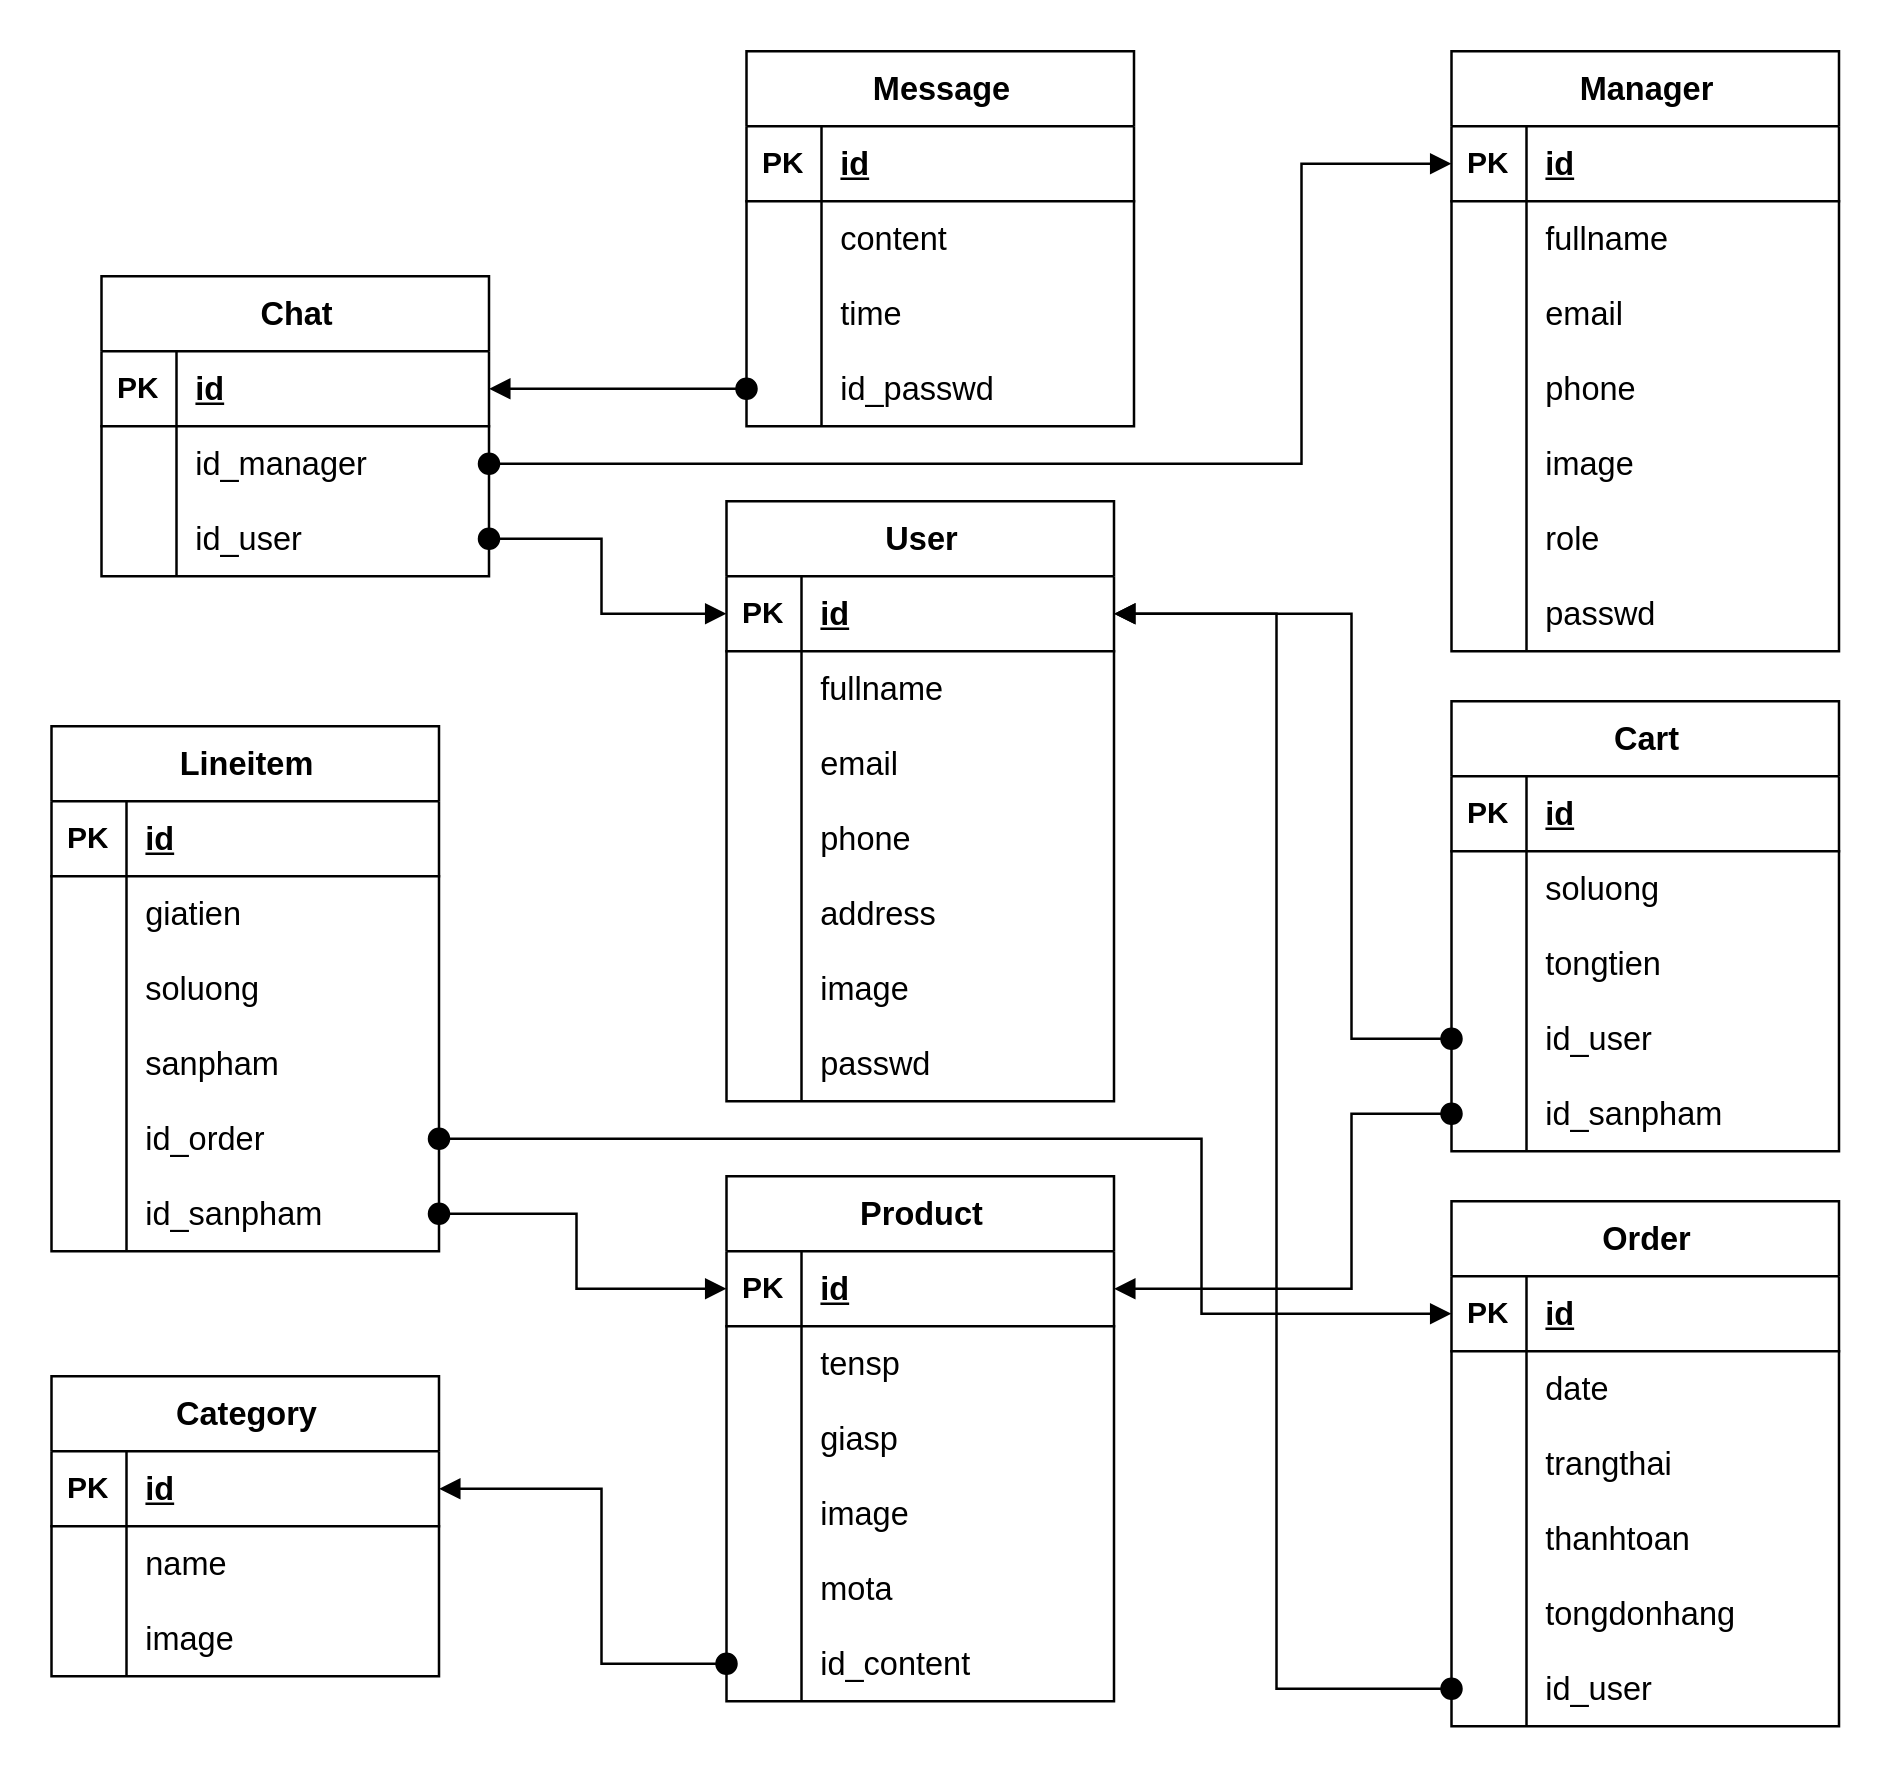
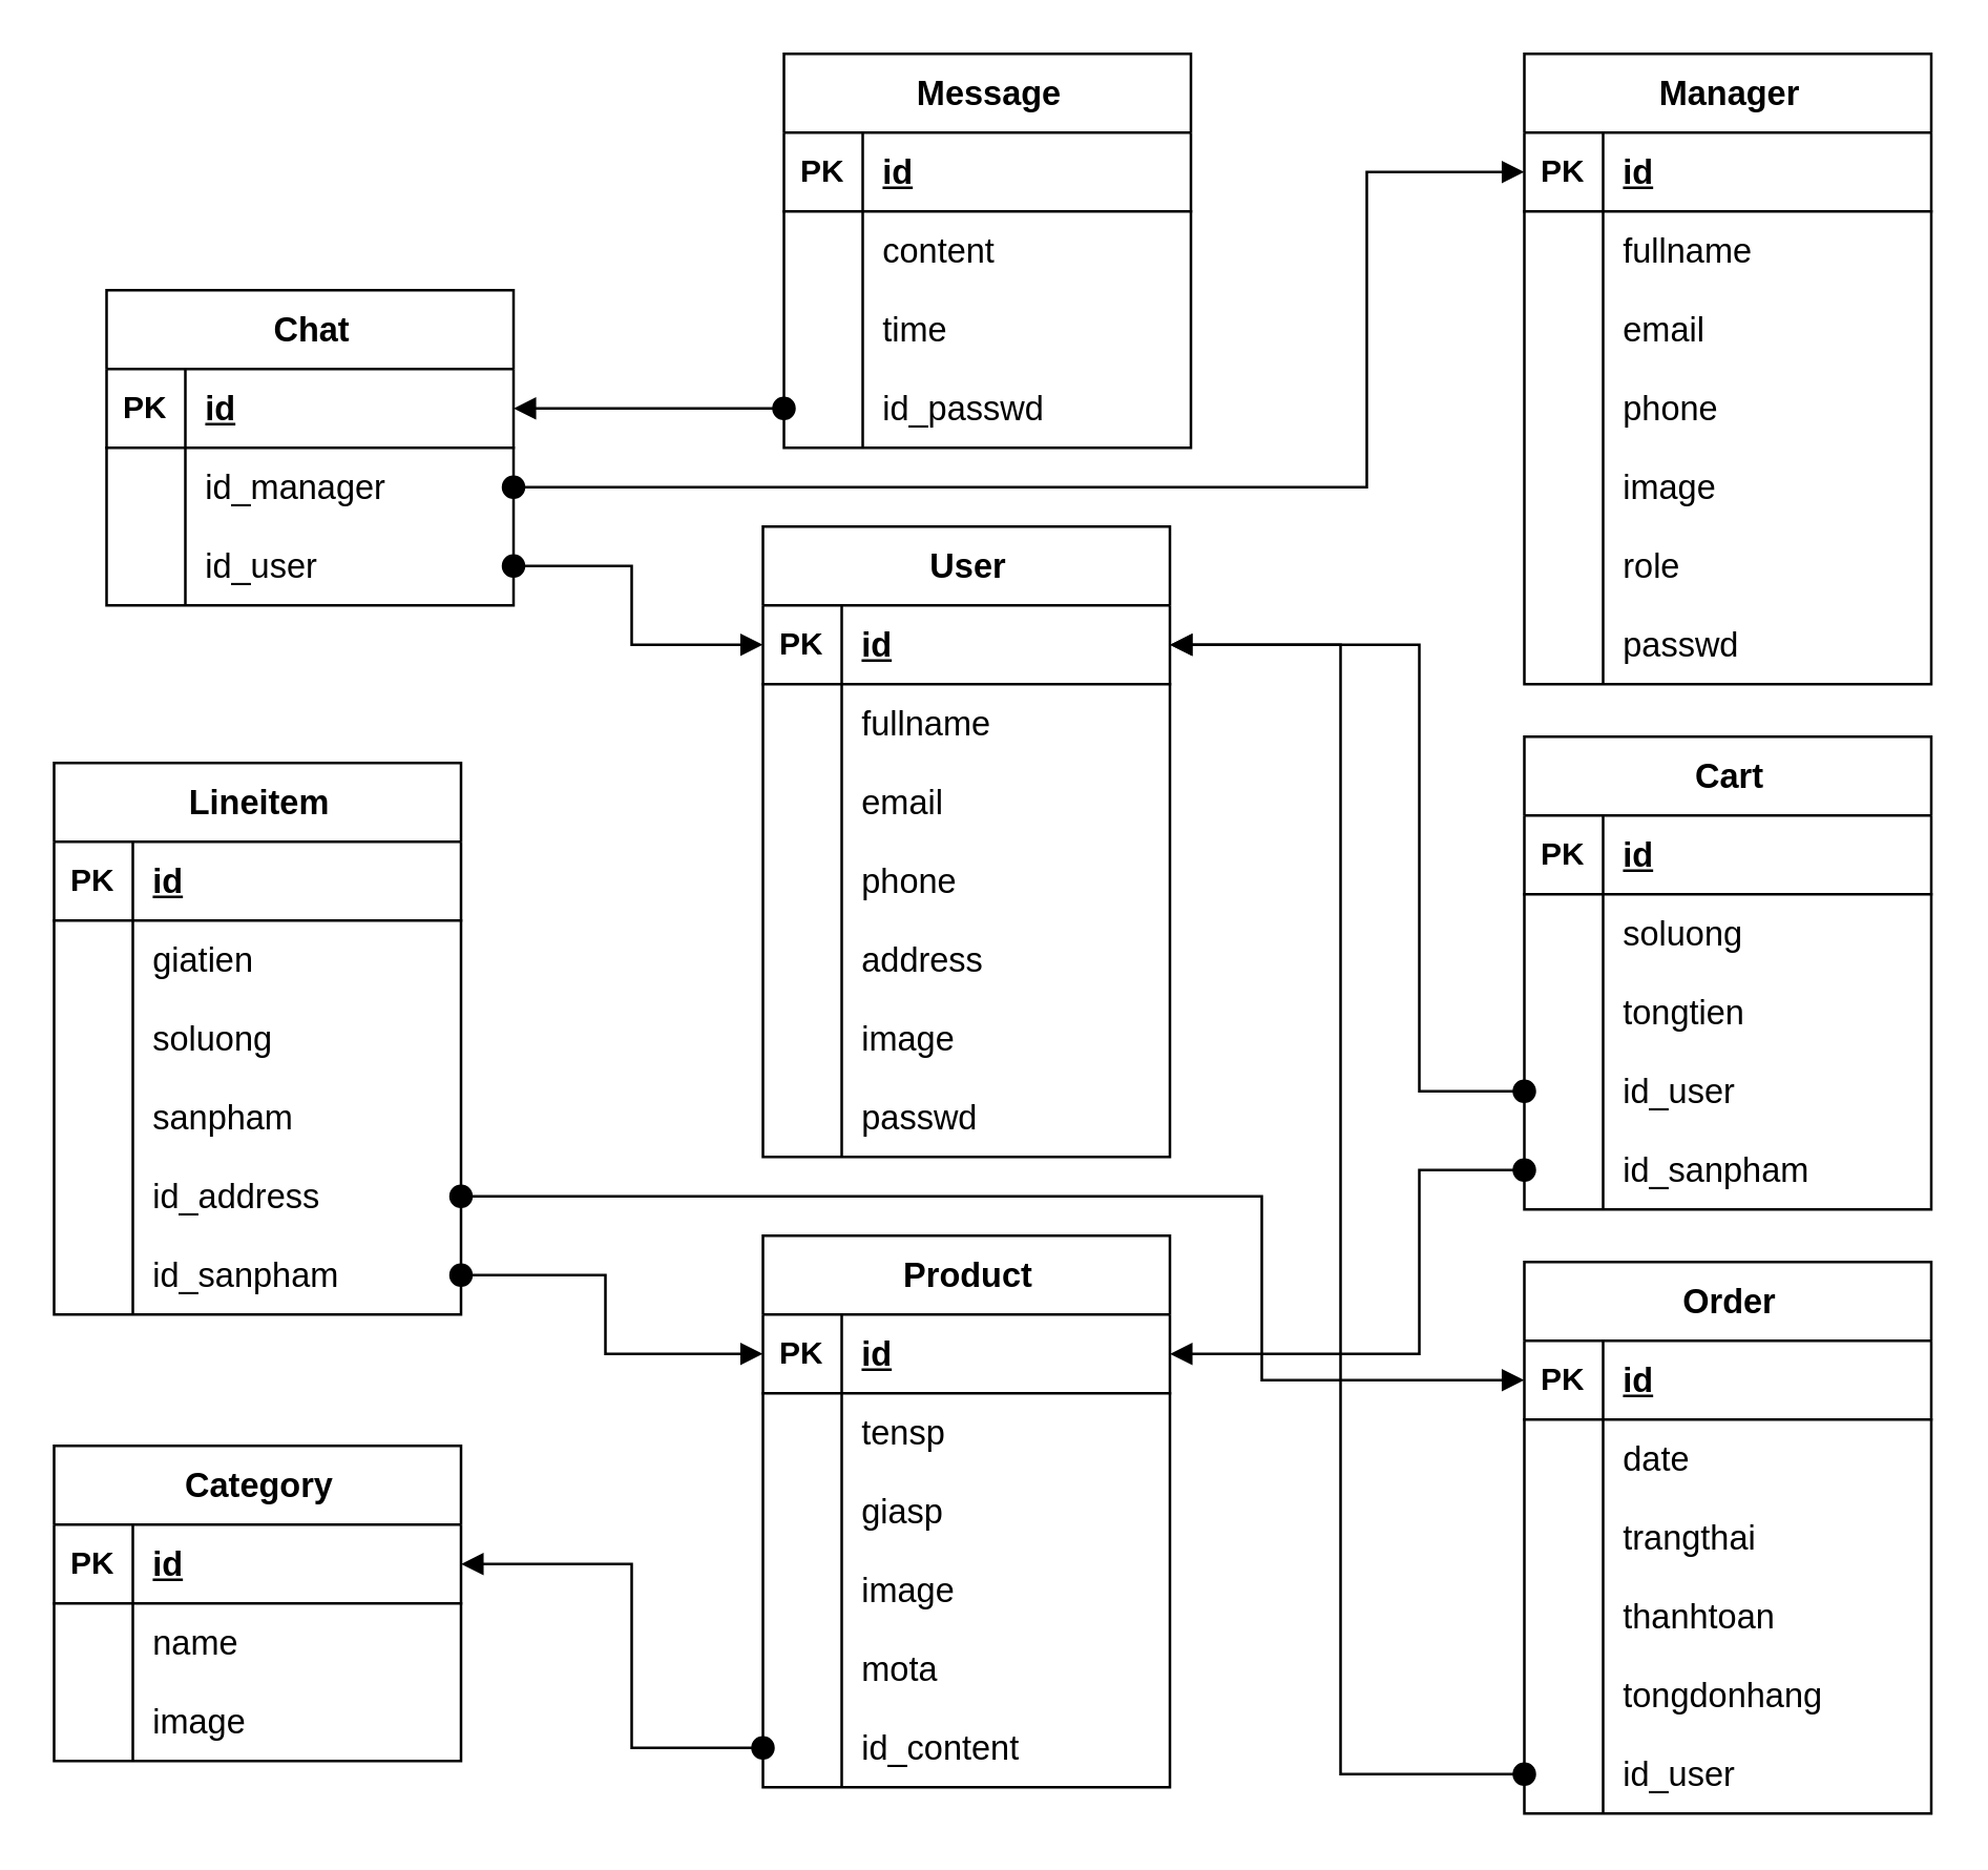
- <mxCell id="97" value="&lt;font style=&quot;font-size: 13px;&quot;&gt;id_order&lt;/font&gt;" style="shape=partialRectangle;connectable=0;fillColor=none;top=0;left=0;bottom=0;right=0;align=left;spacingLeft=6;overflow=hidden;whiteSpace=wrap;html=1;" parent="95" vertex="1"><mxGeometry x="30" width="125" height="30" as="geometry"><mxRectangle width="125" height="30" as="alternateBounds" /></mxGeometry></mxCell>
+ <mxCell id="97" value="&lt;font style=&quot;font-size: 13px;&quot;&gt;id_address&lt;/font&gt;" style="shape=partialRectangle;connectable=0;fillColor=none;top=0;left=0;bottom=0;right=0;align=left;spacingLeft=6;overflow=hidden;whiteSpace=wrap;html=1;" parent="95" vertex="1"><mxGeometry x="30" width="125" height="30" as="geometry"><mxRectangle width="125" height="30" as="alternateBounds" /></mxGeometry></mxCell>
